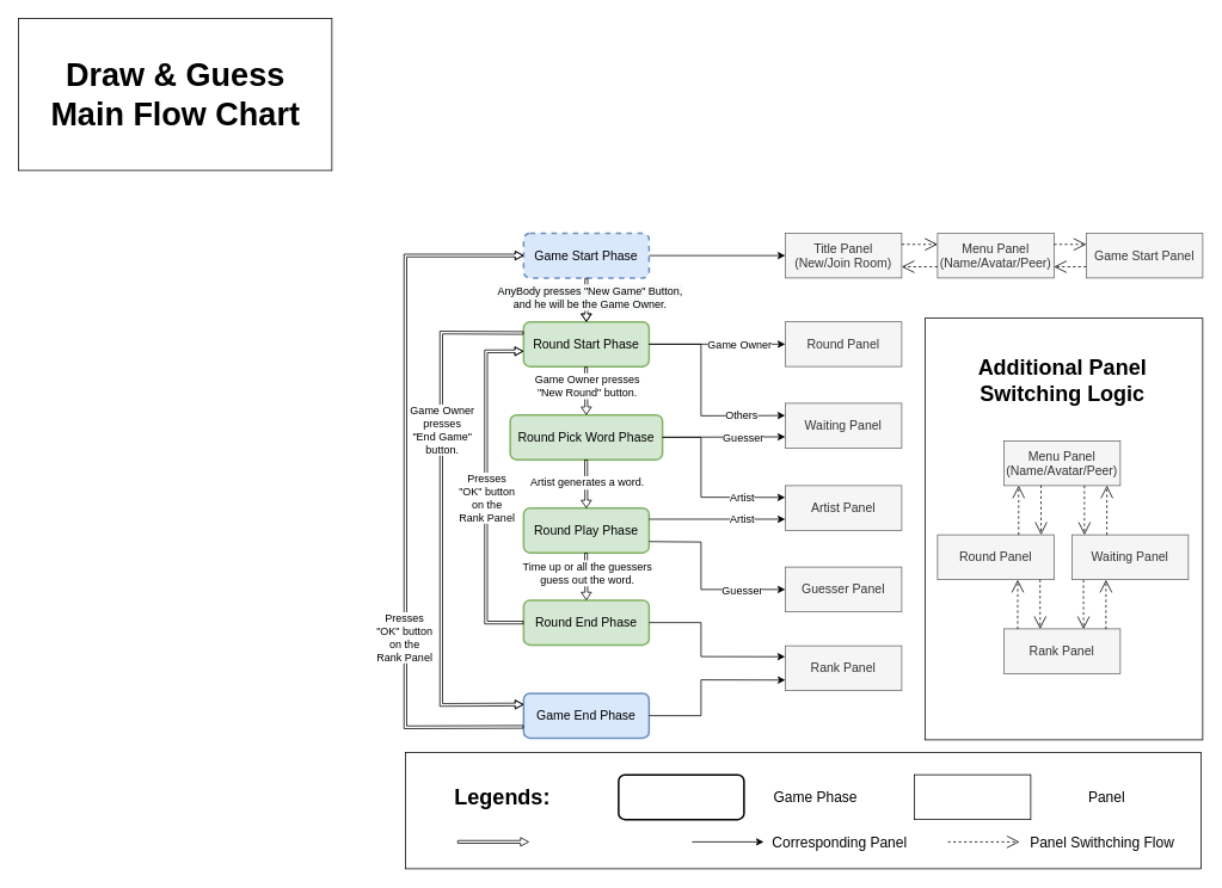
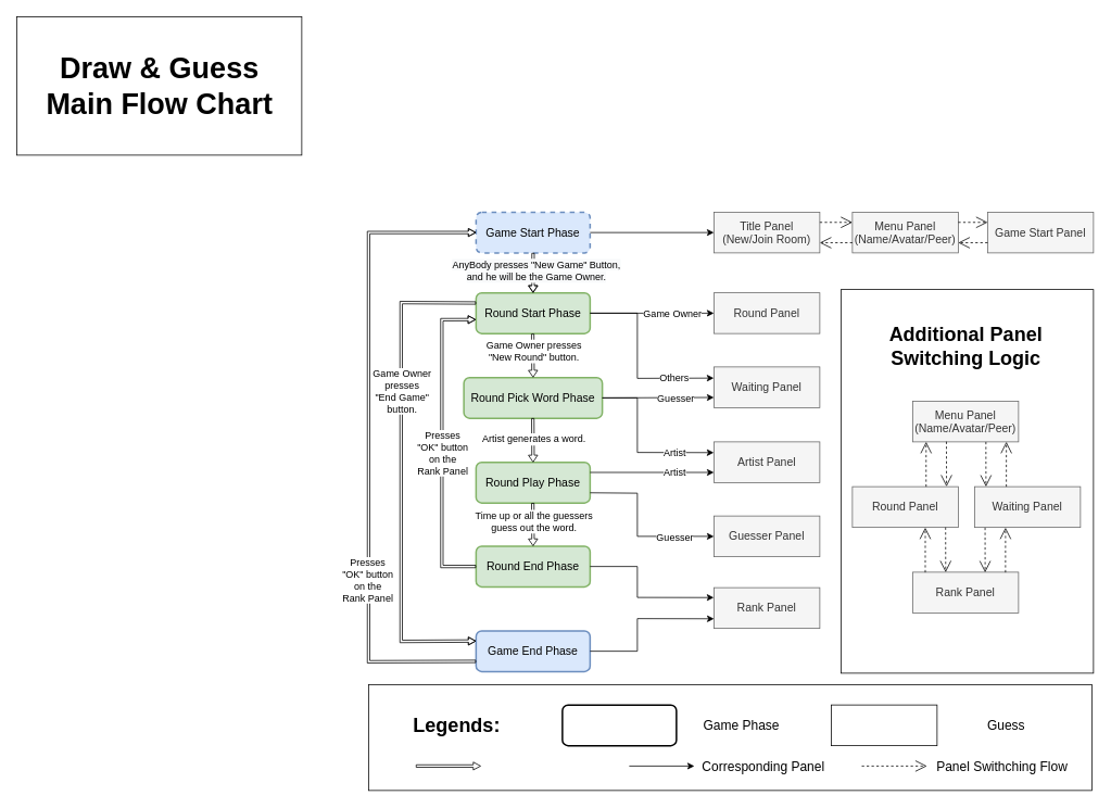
- <mxCell id="73" value="&lt;font style=&quot;font-size: 16px;&quot;&gt;Panel&lt;/font&gt;" style="text;html=1;strokeColor=none;fillColor=none;align=center;verticalAlign=middle;whiteSpace=wrap;rounded=0;labelBackgroundColor=#FFFFFF;fontSize=16;" vertex="1" parent="71"><mxGeometry x="155" y="15.0" width="120" height="20" as="geometry" /></mxCell>
+ <mxCell id="73" value="&lt;font style=&quot;font-size: 16px;&quot;&gt;Guess&lt;/font&gt;" style="text;html=1;strokeColor=none;fillColor=none;align=center;verticalAlign=middle;whiteSpace=wrap;rounded=0;labelBackgroundColor=#FFFFFF;fontSize=16;" vertex="1" parent="71"><mxGeometry x="155" y="15.0" width="120" height="20" as="geometry" /></mxCell>
